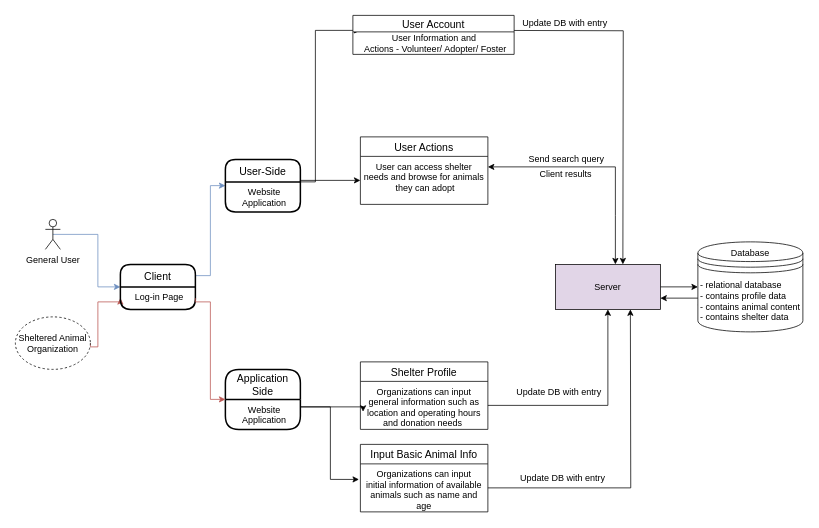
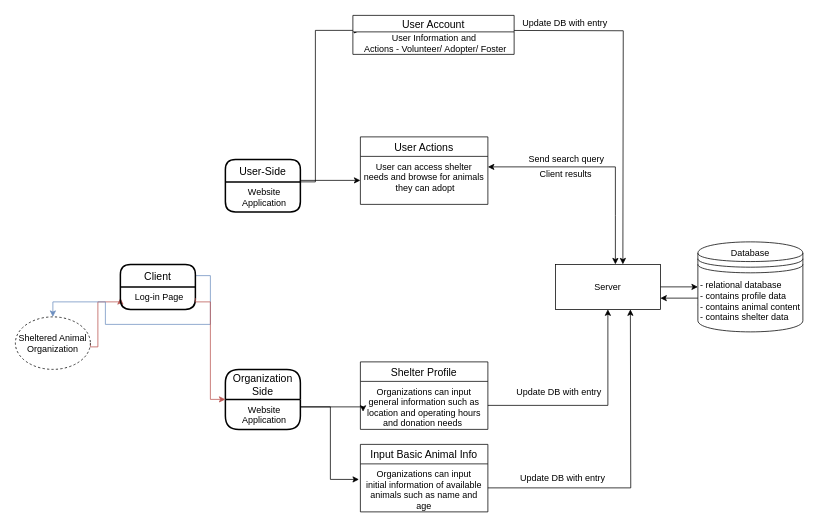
- <mxCell id="6" style="edgeStyle=orthogonalEdgeStyle;rounded=0;orthogonalLoop=1;jettySize=auto;html=1;exitX=1;exitY=0.25;exitDx=0;exitDy=0;entryX=0;entryY=0.5;entryDx=0;entryDy=0;fillColor=#dae8fc;strokeColor=#6c8ebf;" parent="1" source="7" target="9" edge="1"><mxGeometry relative="1" as="geometry" /></mxCell>
+ <mxCell id="6" style="edgeStyle=orthogonalEdgeStyle;rounded=0;orthogonalLoop=1;jettySize=auto;html=1;exitX=1;exitY=0.25;exitDx=0;exitDy=0;fillColor=#dae8fc;strokeColor=#6c8ebf;" parent="1" source="7" target="5" edge="1"><mxGeometry relative="1" as="geometry" /></mxCell>
- <mxCell id="3" value="General User" style="shape=umlActor;verticalLabelPosition=bottom;verticalAlign=top;html=1;outlineConnect=0;" parent="1" vertex="1"><mxGeometry x="60" y="292" width="20" height="40" as="geometry" /></mxCell>
- <mxCell id="2" style="edgeStyle=orthogonalEdgeStyle;rounded=0;orthogonalLoop=1;jettySize=auto;html=1;exitX=0.5;exitY=0.5;exitDx=0;exitDy=0;exitPerimeter=0;entryX=0;entryY=0;entryDx=0;entryDy=0;fillColor=#dae8fc;strokeColor=#6c8ebf;" parent="1" source="3" target="8" edge="1"><mxGeometry relative="1" as="geometry"><Array as="points"><mxPoint x="130" y="312" /><mxPoint x="130" y="382" /></Array></mxGeometry></mxCell>
- <mxCell id="22" value="Server" style="rounded=0;whiteSpace=wrap;html=1;align=center;fillColor=#e1d5e7;" parent="1" vertex="1"><mxGeometry x="740" y="352" width="140" height="60" as="geometry" /></mxCell>
+ <mxCell id="22" value="Server" style="rounded=0;whiteSpace=wrap;html=1;align=center;" parent="1" vertex="1"><mxGeometry x="740" y="352" width="140" height="60" as="geometry" /></mxCell>
- <mxCell id="11" value="Application&#10;Side" style="swimlane;childLayout=stackLayout;horizontal=1;startSize=40;horizontalStack=0;rounded=1;fontSize=14;fontStyle=0;strokeWidth=2;resizeParent=0;resizeLast=1;shadow=0;dashed=0;align=center;" parent="1" vertex="1"><mxGeometry x="300" y="492" width="100" height="80" as="geometry" /></mxCell>
+ <mxCell id="11" value="Organization&#10;Side" style="swimlane;childLayout=stackLayout;horizontal=1;startSize=40;horizontalStack=0;rounded=1;fontSize=14;fontStyle=0;strokeWidth=2;resizeParent=0;resizeLast=1;shadow=0;dashed=0;align=center;" parent="1" vertex="1"><mxGeometry x="300" y="492" width="100" height="80" as="geometry" /></mxCell>
